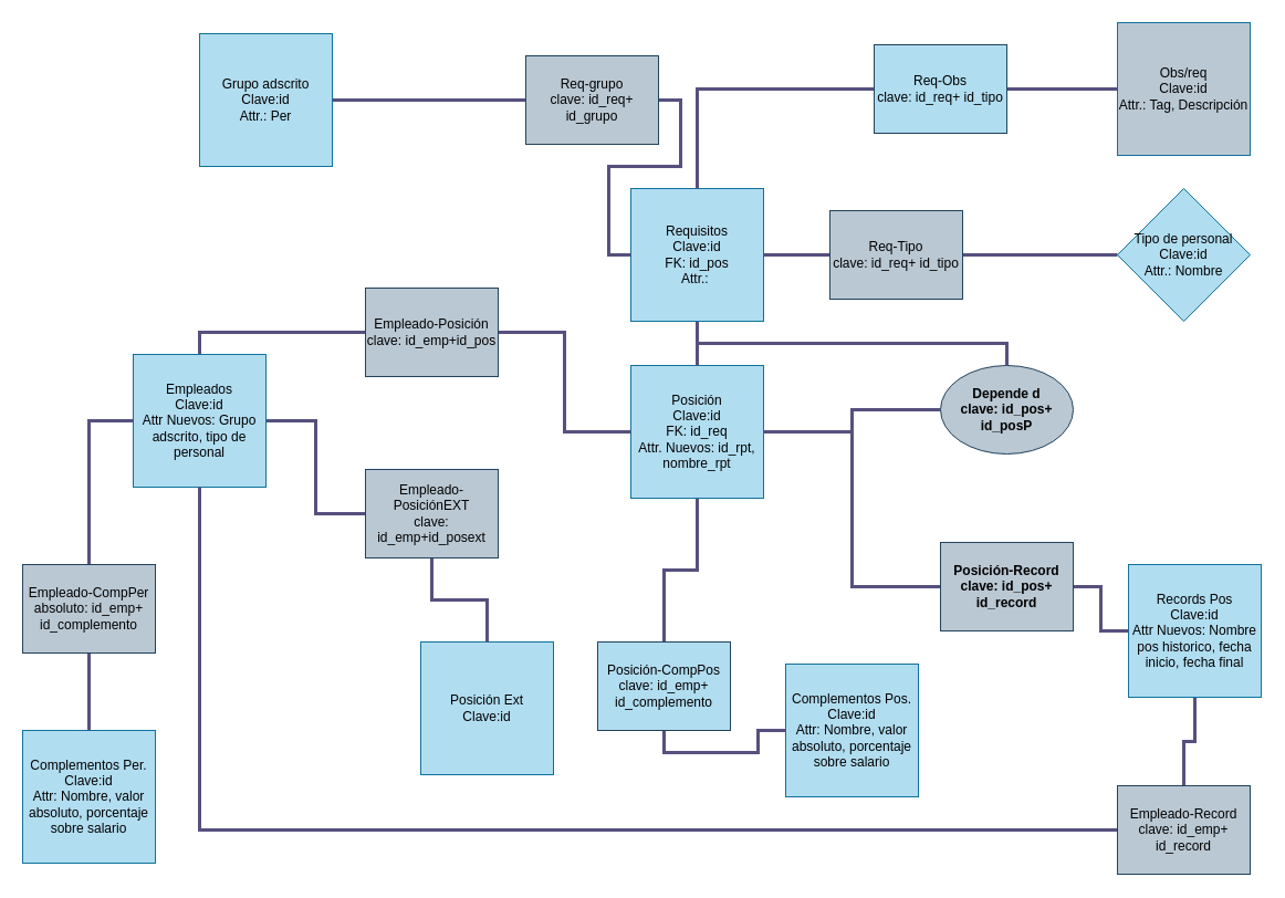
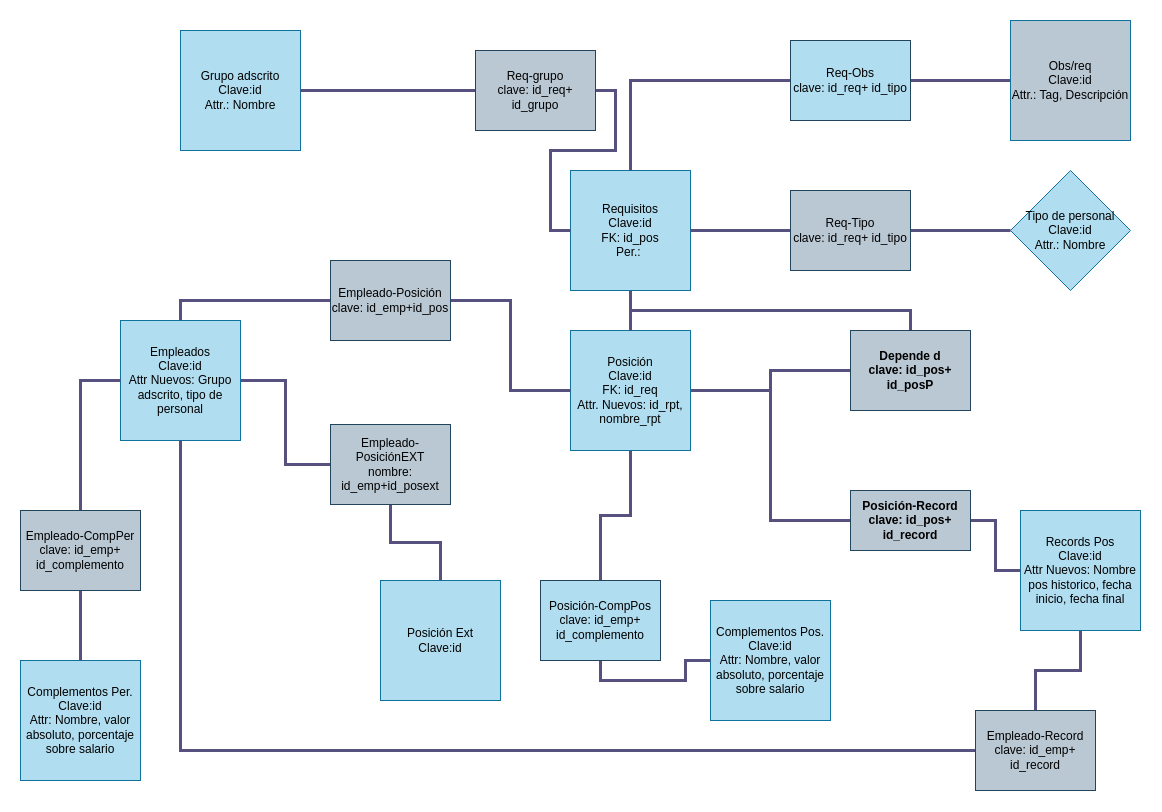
- <mxCell id="33" value="Grupo adscrito&lt;br&gt;Clave:id&lt;br&gt;Attr.: Per" style="rounded=0;whiteSpace=wrap;html=1;fillColor=#b1ddf0;strokeColor=#10739e;" vertex="1" parent="1"><mxGeometry x="180" y="30" width="120" height="120" as="geometry" /></mxCell>
+ <mxCell id="33" value="Grupo adscrito&lt;br&gt;Clave:id&lt;br&gt;Attr.: Nombre" style="rounded=0;whiteSpace=wrap;html=1;fillColor=#b1ddf0;strokeColor=#10739e;" vertex="1" parent="1"><mxGeometry x="180" y="30" width="120" height="120" as="geometry" /></mxCell>
- <mxCell id="28" value="Requisitos&lt;br&gt;Clave:id&lt;br&gt;FK: id_pos&lt;br&gt;Attr.:&amp;nbsp;" style="rounded=0;whiteSpace=wrap;html=1;fillColor=#b1ddf0;strokeColor=#10739e;" vertex="1" parent="1"><mxGeometry x="570" y="170" width="120" height="120" as="geometry" /></mxCell>
+ <mxCell id="28" value="Requisitos&lt;br&gt;Clave:id&lt;br&gt;FK: id_pos&lt;br&gt;Per.:&amp;nbsp;" style="rounded=0;whiteSpace=wrap;html=1;fillColor=#b1ddf0;strokeColor=#10739e;" vertex="1" parent="1"><mxGeometry x="570" y="170" width="120" height="120" as="geometry" /></mxCell>
- <mxCell id="32" value="Req-Tipo&lt;br&gt;clave: id_req+ id_tipo" style="rounded=0;whiteSpace=wrap;html=1;fillColor=#bac8d3;strokeColor=#23445d;" vertex="1" parent="1"><mxGeometry x="750" y="190" width="120" height="80" as="geometry" /></mxCell>
+ <mxCell id="32" value="Req-Tipo&lt;br&gt;clave: id_req+ id_tipo" style="rounded=0;whiteSpace=wrap;html=1;fillColor=#bac8d3;strokeColor=#23445d;" vertex="1" parent="1"><mxGeometry x="790" y="190" width="120" height="80" as="geometry" /></mxCell>
- <mxCell id="42" value="Depende d&lt;br&gt;clave: id_pos+ id_posP" style="ellipse;whiteSpace=wrap;html=1;fillColor=#bac8d3;strokeColor=#23445d;fontStyle=1;" vertex="1" parent="1"><mxGeometry x="850" y="330" width="120" height="80" as="geometry" /></mxCell>
+ <mxCell id="42" value="Depende d&lt;br&gt;clave: id_pos+ id_posP" style="rounded=0;whiteSpace=wrap;html=1;fillColor=#bac8d3;strokeColor=#23445d;fontStyle=1" vertex="1" parent="1"><mxGeometry x="850" y="330" width="120" height="80" as="geometry" /></mxCell>
- <mxCell id="13" value="Empleado-PosiciónEXT&lt;br&gt;clave: id_emp+id_posext" style="rounded=0;whiteSpace=wrap;html=1;fillColor=#bac8d3;strokeColor=#23445d;" vertex="1" parent="1"><mxGeometry x="330" y="424" width="120" height="80" as="geometry" /></mxCell>
+ <mxCell id="13" value="Empleado-PosiciónEXT&lt;br&gt;nombre: id_emp+id_posext" style="rounded=0;whiteSpace=wrap;html=1;fillColor=#bac8d3;strokeColor=#23445d;" vertex="1" parent="1"><mxGeometry x="330" y="424" width="120" height="80" as="geometry" /></mxCell>
- <mxCell id="17" value="Posición-Record&lt;br&gt;clave: id_pos+ id_record" style="rounded=0;whiteSpace=wrap;html=1;fillColor=#bac8d3;strokeColor=#23445d;fontStyle=1" vertex="1" parent="1"><mxGeometry x="850" y="490" width="120" height="80" as="geometry" /></mxCell>
+ <mxCell id="17" value="Posición-Record&lt;br&gt;clave: id_pos+ id_record" style="rounded=0;whiteSpace=wrap;html=1;fillColor=#bac8d3;strokeColor=#23445d;fontStyle=1" vertex="1" parent="1"><mxGeometry x="850" y="490" width="120" height="60" as="geometry" /></mxCell>
- <mxCell id="23" value="Empleado-CompPer&lt;br&gt;absoluto: id_emp+ id_complemento" style="rounded=0;whiteSpace=wrap;html=1;fillColor=#bac8d3;strokeColor=#23445d;" vertex="1" parent="1"><mxGeometry x="20" y="510" width="120" height="80" as="geometry" /></mxCell>
+ <mxCell id="23" value="Empleado-CompPer&lt;br&gt;clave: id_emp+ id_complemento" style="rounded=0;whiteSpace=wrap;html=1;fillColor=#bac8d3;strokeColor=#23445d;" vertex="1" parent="1"><mxGeometry x="20" y="510" width="120" height="80" as="geometry" /></mxCell>
- <mxCell id="19" value="Empleado-Record&lt;br&gt;clave: id_emp+ id_record" style="rounded=0;whiteSpace=wrap;html=1;fillColor=#bac8d3;strokeColor=#23445d;" vertex="1" parent="1"><mxGeometry x="1010" y="710" width="120" height="80" as="geometry" /></mxCell>
+ <mxCell id="19" value="Empleado-Record&lt;br&gt;clave: id_emp+ id_record" style="rounded=0;whiteSpace=wrap;html=1;fillColor=#bac8d3;strokeColor=#23445d;" vertex="1" parent="1"><mxGeometry x="975" y="710" width="120" height="80" as="geometry" /></mxCell>
